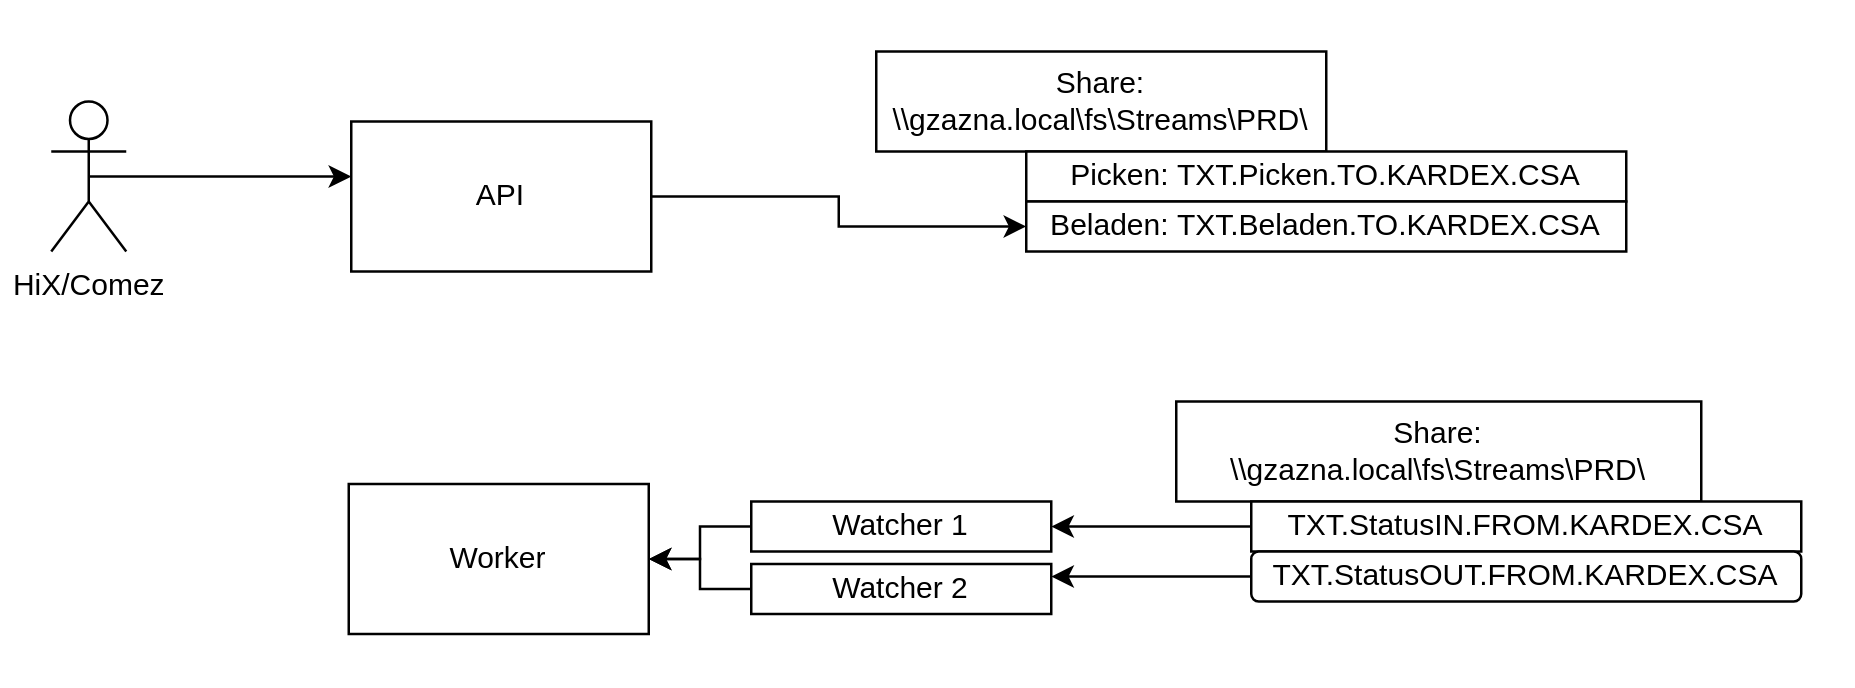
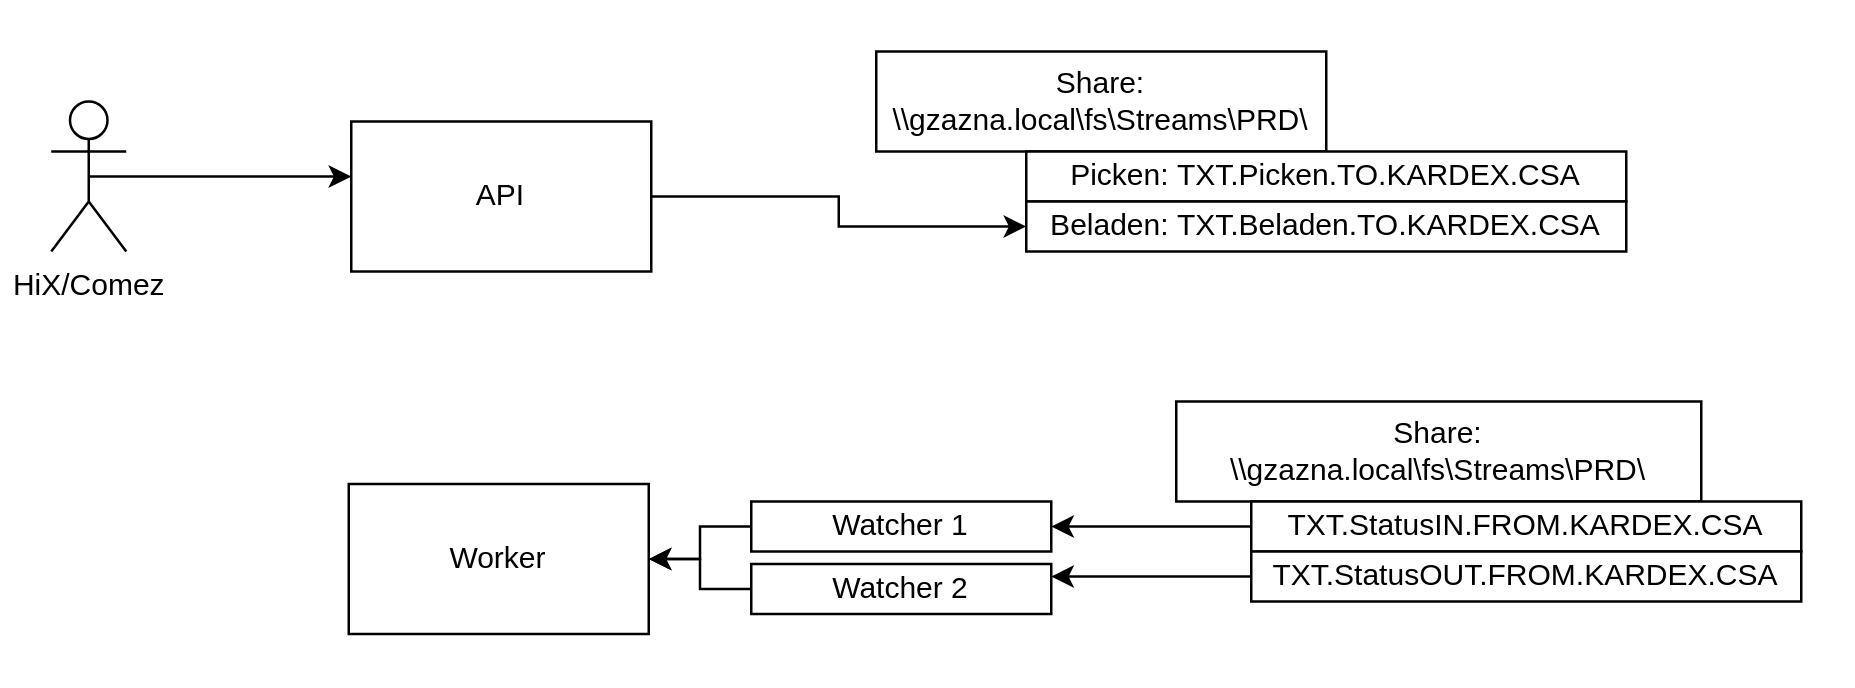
- <mxCell id="18" value="&lt;div data-en-clipboard=&quot;true&quot; data-pm-slice=&quot;1 1 [&amp;quot;codeblock&amp;quot;,{&amp;quot;style&amp;quot;:null,&amp;quot;codeblock&amp;quot;:true,&amp;quot;textAlign&amp;quot;:null}]&quot; data-plaintext=&quot;true&quot;&gt;TXT.StatusOUT.FROM.KARDEX.CSA&lt;/div&gt;" style="whiteSpace=wrap;html=1;rounded=1;" vertex="1" parent="1"><mxGeometry x="500" y="220" width="220" height="20" as="geometry" /></mxCell>
+ <mxCell id="18" value="&lt;div data-en-clipboard=&quot;true&quot; data-pm-slice=&quot;1 1 [&amp;quot;codeblock&amp;quot;,{&amp;quot;style&amp;quot;:null,&amp;quot;codeblock&amp;quot;:true,&amp;quot;textAlign&amp;quot;:null}]&quot; data-plaintext=&quot;true&quot;&gt;TXT.StatusOUT.FROM.KARDEX.CSA&lt;/div&gt;" style="rounded=0;whiteSpace=wrap;html=1;" vertex="1" parent="1"><mxGeometry x="500" y="220" width="220" height="20" as="geometry" /></mxCell>
